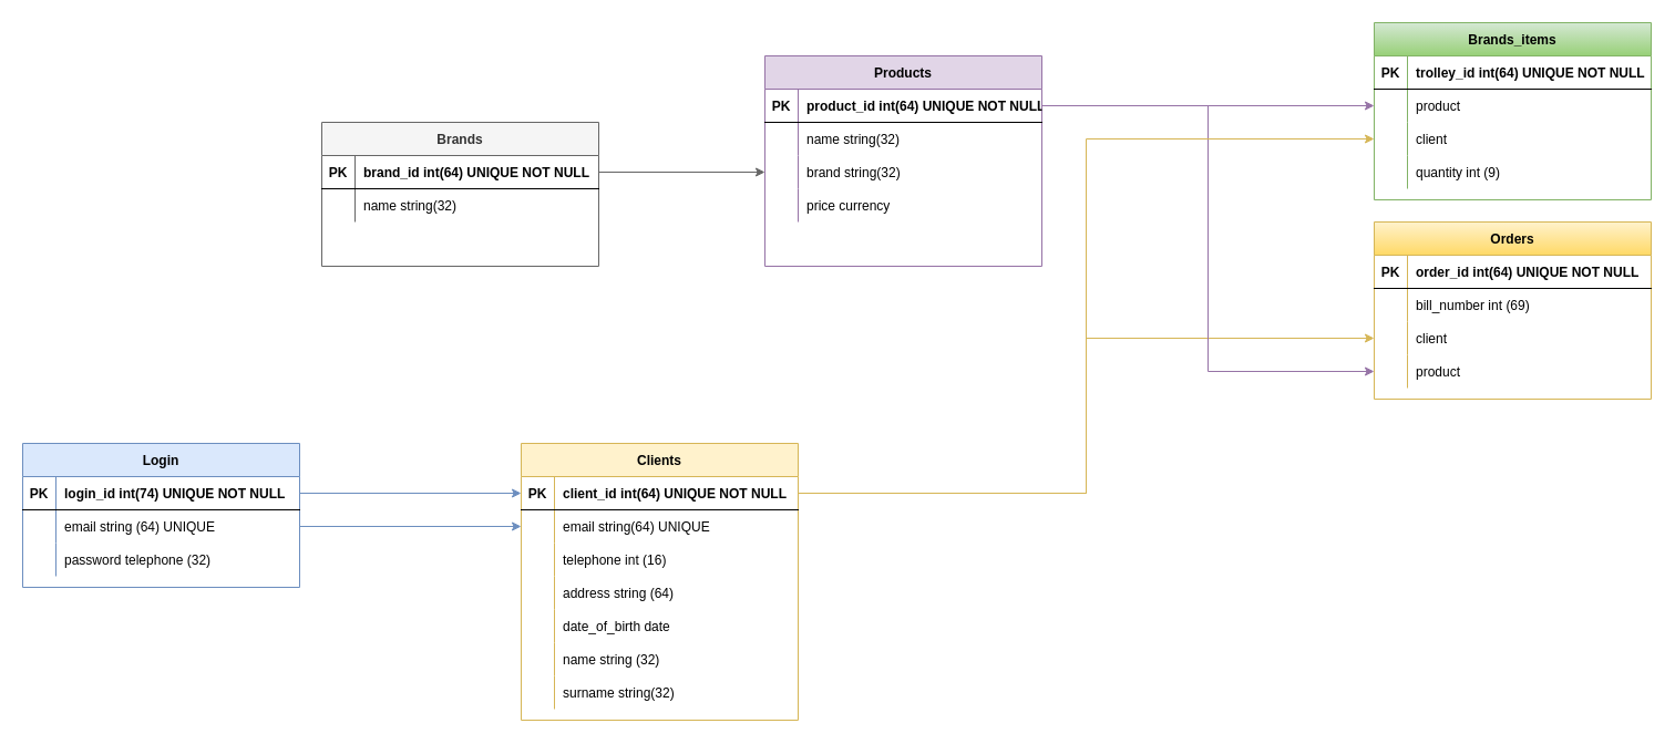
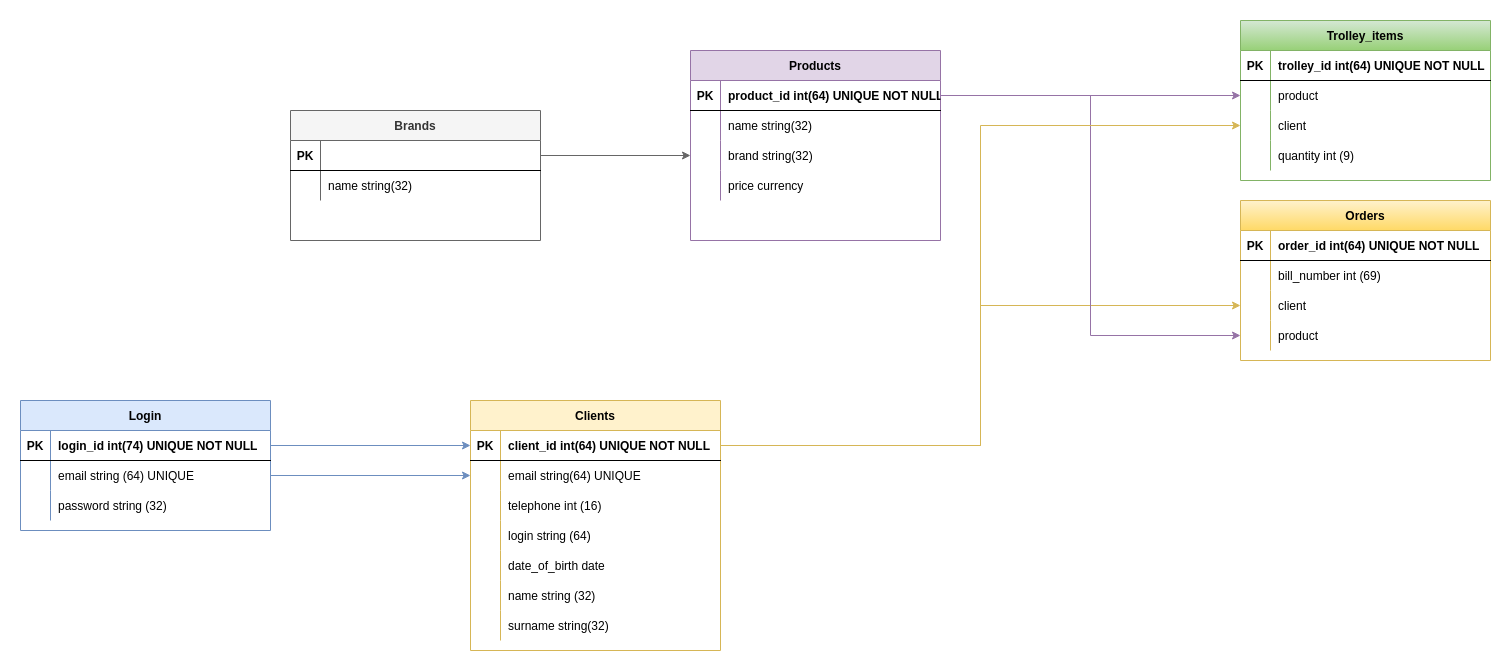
- <mxCell id="58" value="Brands_items" style="shape=table;startSize=30;container=1;collapsible=1;childLayout=tableLayout;fixedRows=1;rowLines=0;fontStyle=1;align=center;resizeLast=1;fillColor=#d5e8d4;strokeColor=#82b366;gradientColor=#97d077;" parent="1" vertex="1"><mxGeometry x="1240" y="20" width="250" height="160" as="geometry" /></mxCell>
+ <mxCell id="58" value="Trolley_items" style="shape=table;startSize=30;container=1;collapsible=1;childLayout=tableLayout;fixedRows=1;rowLines=0;fontStyle=1;align=center;resizeLast=1;fillColor=#d5e8d4;strokeColor=#82b366;gradientColor=#97d077;" parent="1" vertex="1"><mxGeometry x="1240" y="20" width="250" height="160" as="geometry" /></mxCell>
- <mxCell id="52" value="brand_id int(64) UNIQUE NOT NULL" style="shape=partialRectangle;overflow=hidden;connectable=0;fillColor=none;top=0;left=0;bottom=0;right=0;align=left;spacingLeft=6;fontStyle=1;" parent="50" vertex="1"><mxGeometry x="30" width="220" height="30" as="geometry" /></mxCell>
- <mxCell id="11" value="password telephone (32)" style="shape=partialRectangle;overflow=hidden;connectable=0;fillColor=none;top=0;left=0;bottom=0;right=0;align=left;spacingLeft=6;" parent="9" vertex="1"><mxGeometry x="30" width="220" height="30" as="geometry" /></mxCell>
+ <mxCell id="11" value="password string (32)" style="shape=partialRectangle;overflow=hidden;connectable=0;fillColor=none;top=0;left=0;bottom=0;right=0;align=left;spacingLeft=6;" parent="9" vertex="1"><mxGeometry x="30" width="220" height="30" as="geometry" /></mxCell>
- <mxCell id="24" value="address string (64)" style="shape=partialRectangle;overflow=hidden;connectable=0;fillColor=none;top=0;left=0;bottom=0;right=0;align=left;spacingLeft=6;" parent="22" vertex="1"><mxGeometry x="30" width="220" height="30" as="geometry" /></mxCell>
+ <mxCell id="24" value="login string (64)" style="shape=partialRectangle;overflow=hidden;connectable=0;fillColor=none;top=0;left=0;bottom=0;right=0;align=left;spacingLeft=6;" parent="22" vertex="1"><mxGeometry x="30" width="220" height="30" as="geometry" /></mxCell>
